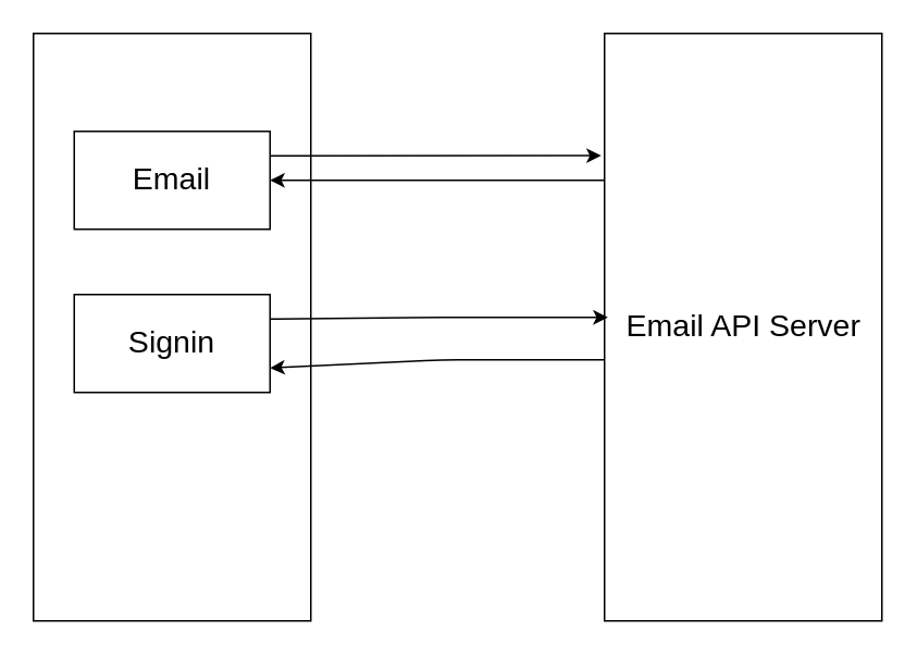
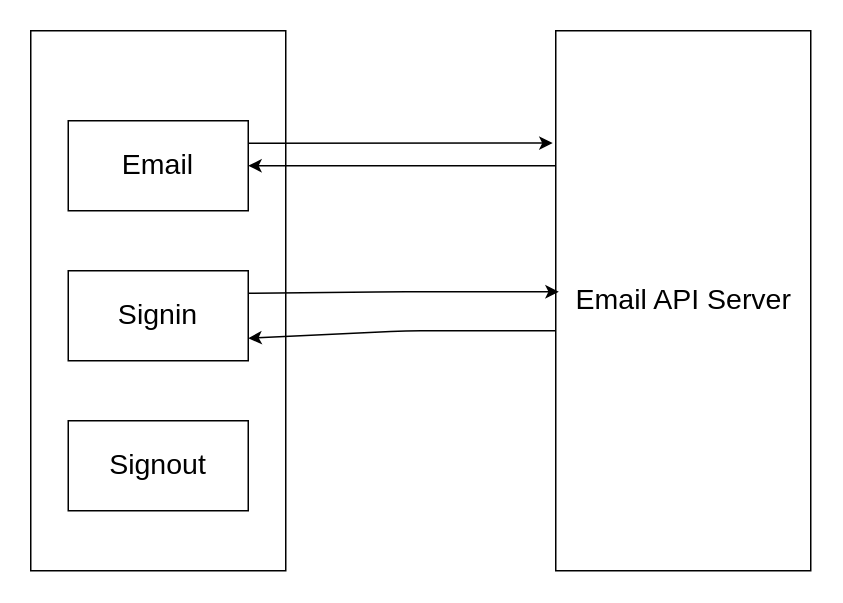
+ <mxCell id="9" value="Signout" style="whiteSpace=wrap;html=1;fontSize=19;" vertex="1" parent="1"><mxGeometry x="45" y="280" width="120" height="60" as="geometry" /></mxCell>
